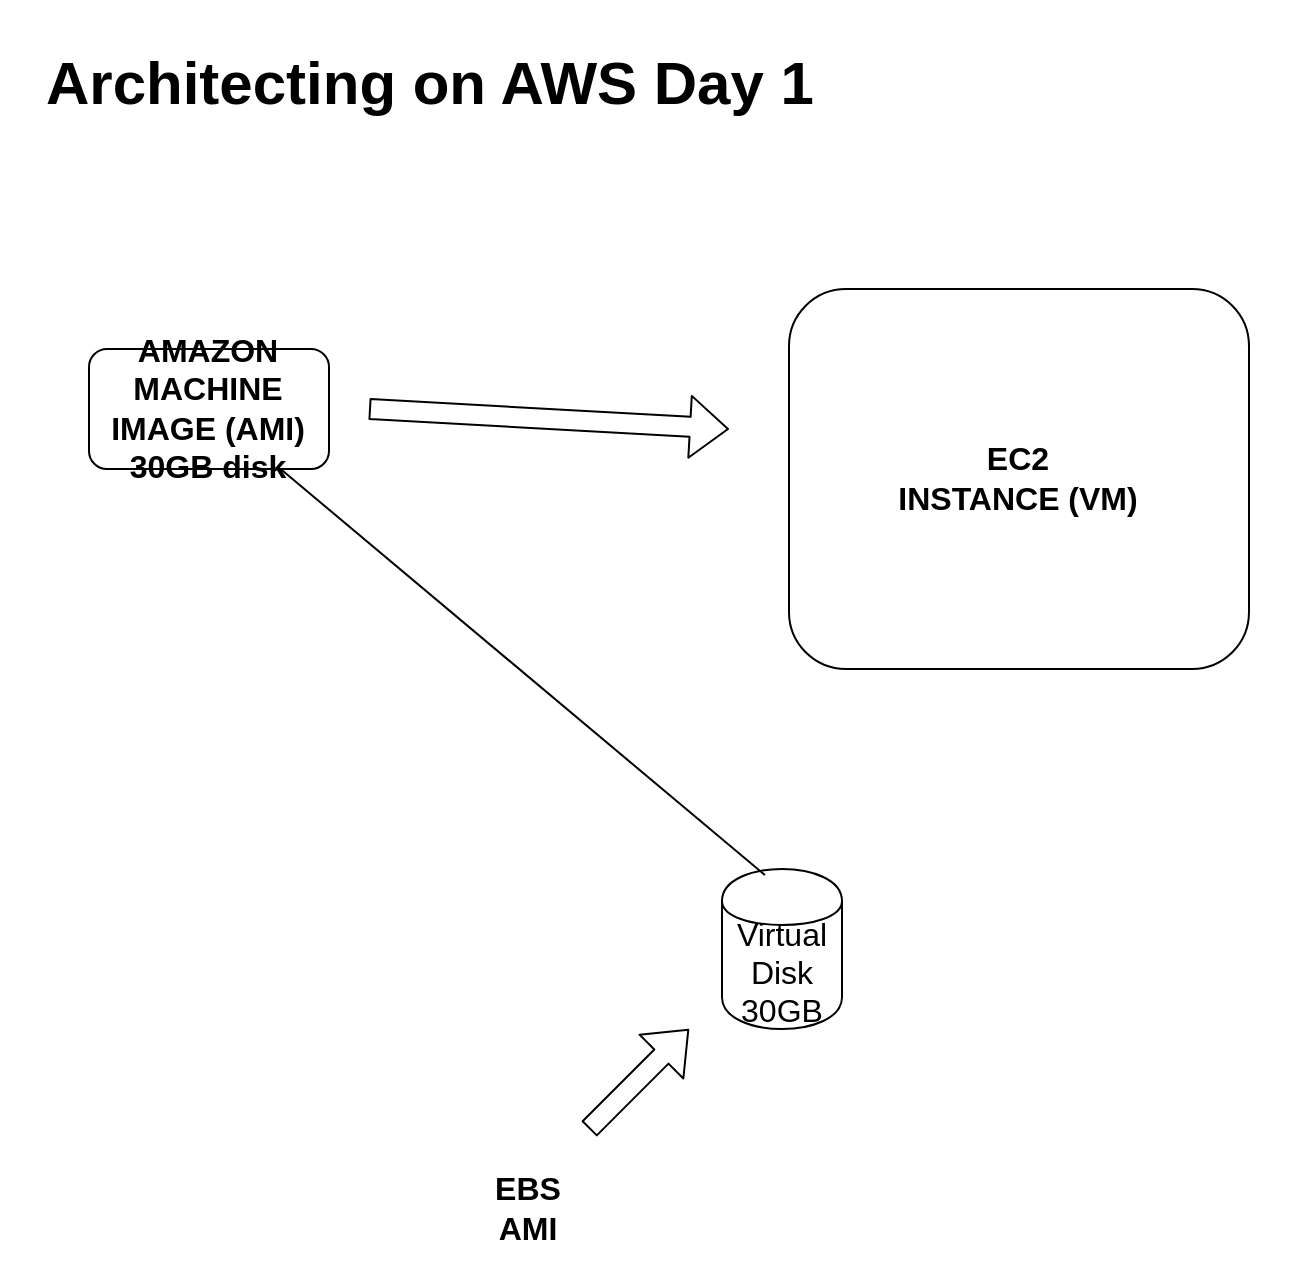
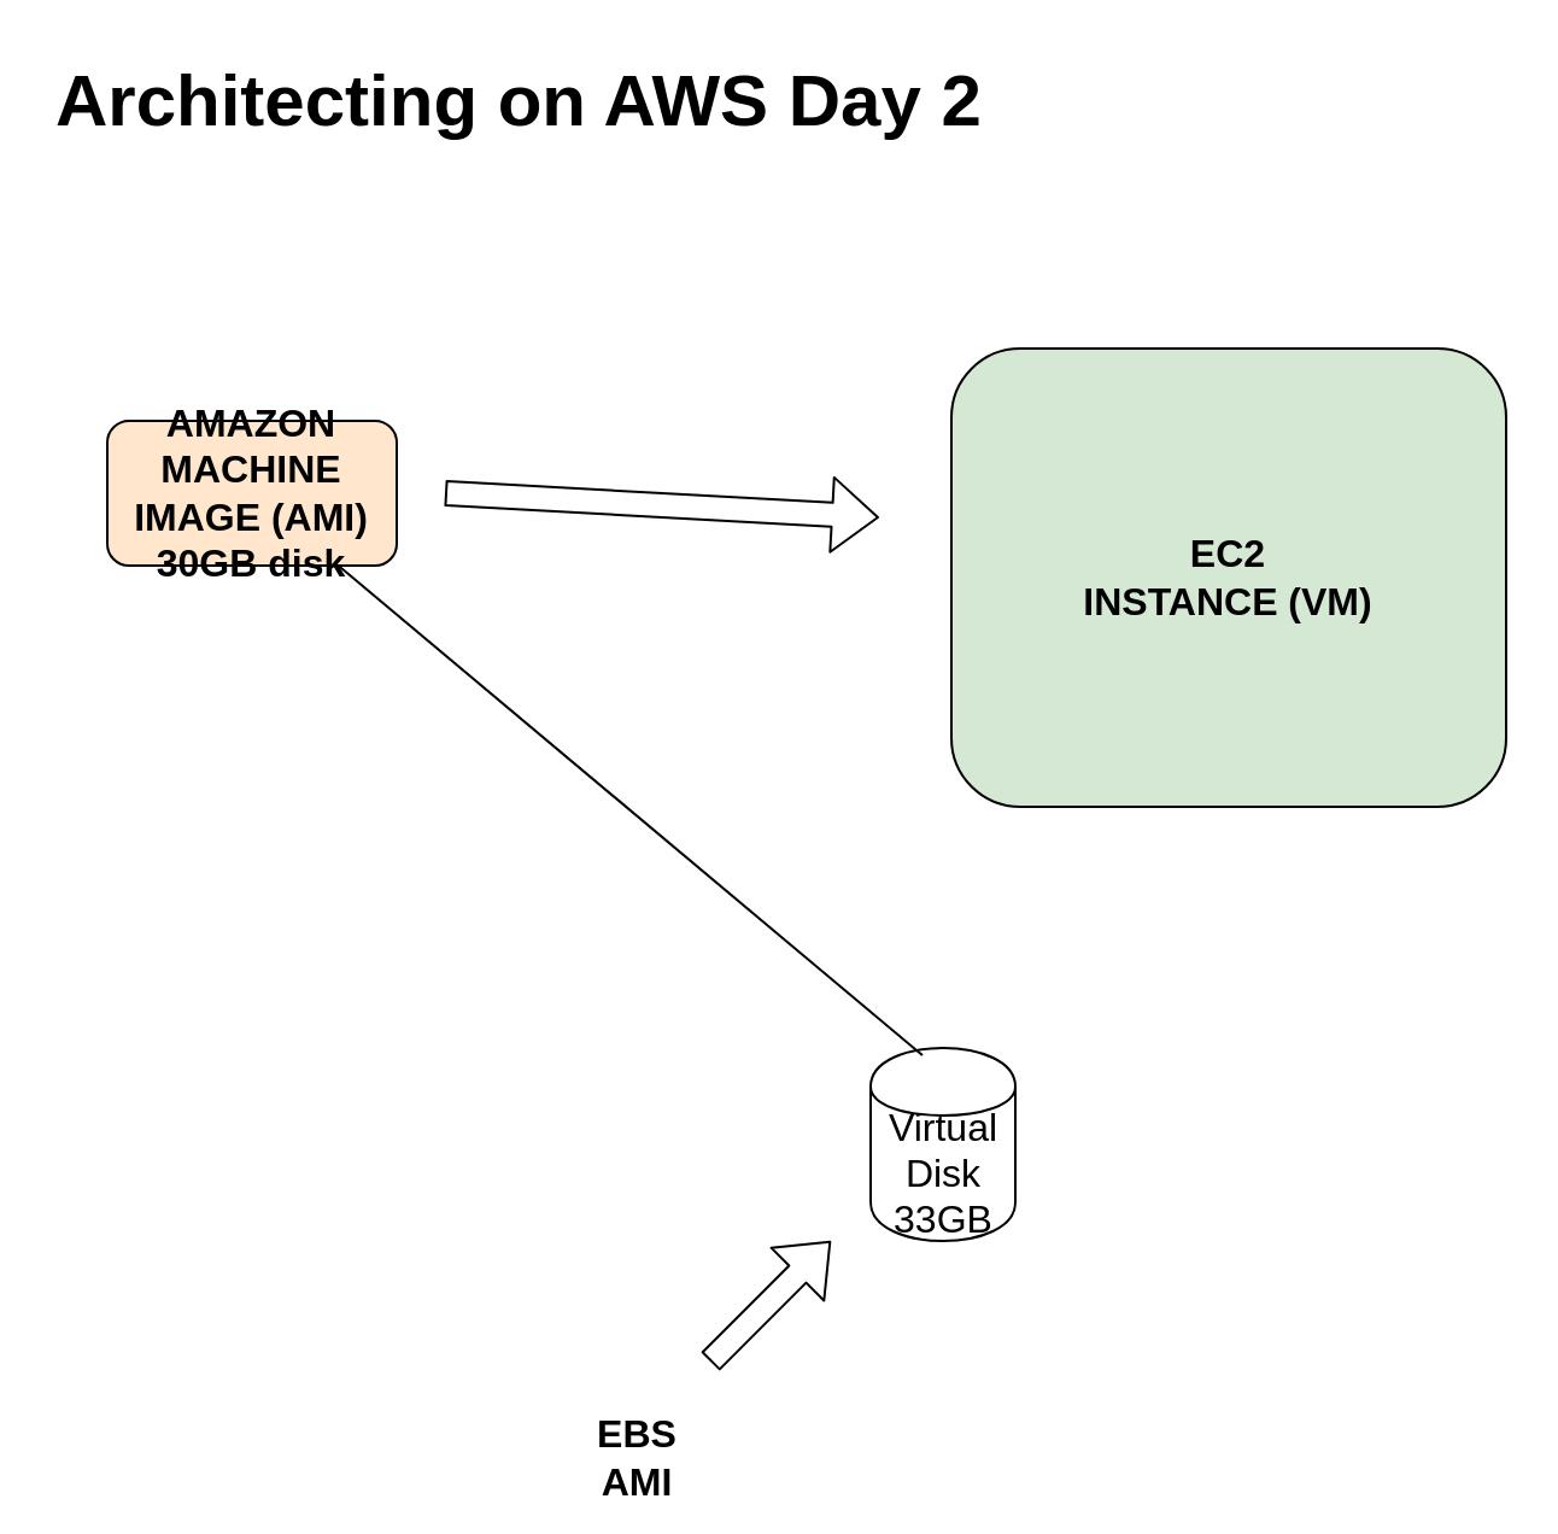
- <mxCell id="2" value="Architecting on AWS Day 1" style="text;html=1;resizable=0;points=[];autosize=1;align=left;verticalAlign=top;spacingTop=-4;fontSize=30;fontStyle=1;labelBackgroundColor=none;" parent="1" vertex="1"><mxGeometry x="20.5" y="20.5" width="400" height="40" as="geometry" /></mxCell>
+ <mxCell id="2" value="Architecting on AWS Day 2" style="text;html=1;resizable=0;points=[];autosize=1;align=left;verticalAlign=top;spacingTop=-4;fontSize=30;fontStyle=1;labelBackgroundColor=none;" parent="1" vertex="1"><mxGeometry x="20.5" y="20.5" width="400" height="40" as="geometry" /></mxCell>
- <mxCell id="6" value="AMAZON&lt;br&gt;MACHINE&lt;br&gt;IMAGE (AMI)&lt;br&gt;30GB disk" style="rounded=1;whiteSpace=wrap;html=1;fontSize=16;fontStyle=1" parent="1" vertex="1"><mxGeometry x="44" y="174" width="120" height="60" as="geometry" /></mxCell>
+ <mxCell id="6" value="AMAZON&lt;br&gt;MACHINE&lt;br&gt;IMAGE (AMI)&lt;br&gt;30GB disk" style="rounded=1;whiteSpace=wrap;html=1;fontSize=16;fontStyle=1;fillColor=#ffe6cc;" parent="1" vertex="1"><mxGeometry x="44" y="174" width="120" height="60" as="geometry" /></mxCell>
- <mxCell id="3" value="EC2&lt;br style=&quot;font-size: 16px;&quot;&gt;INSTANCE (VM)" style="rounded=1;whiteSpace=wrap;html=1;fontStyle=1;fontSize=16;" parent="1" vertex="1"><mxGeometry x="394" y="144" width="230" height="190" as="geometry" /></mxCell>
+ <mxCell id="3" value="EC2&lt;br style=&quot;font-size: 16px;&quot;&gt;INSTANCE (VM)" style="rounded=1;whiteSpace=wrap;html=1;fontStyle=1;fontSize=16;fillColor=#d5e8d4;" parent="1" vertex="1"><mxGeometry x="394" y="144" width="230" height="190" as="geometry" /></mxCell>
- <mxCell id="4" value="Virtual Disk&lt;br&gt;30GB" style="shape=cylinder;whiteSpace=wrap;html=1;boundedLbl=1;backgroundOutline=1;fontSize=16;" parent="1" vertex="1"><mxGeometry x="360.5" y="434" width="60" height="80" as="geometry" /></mxCell>
+ <mxCell id="4" value="Virtual Disk&lt;br&gt;33GB" style="shape=cylinder;whiteSpace=wrap;html=1;boundedLbl=1;backgroundOutline=1;fontSize=16;" parent="1" vertex="1"><mxGeometry x="360.5" y="434" width="60" height="80" as="geometry" /></mxCell>
